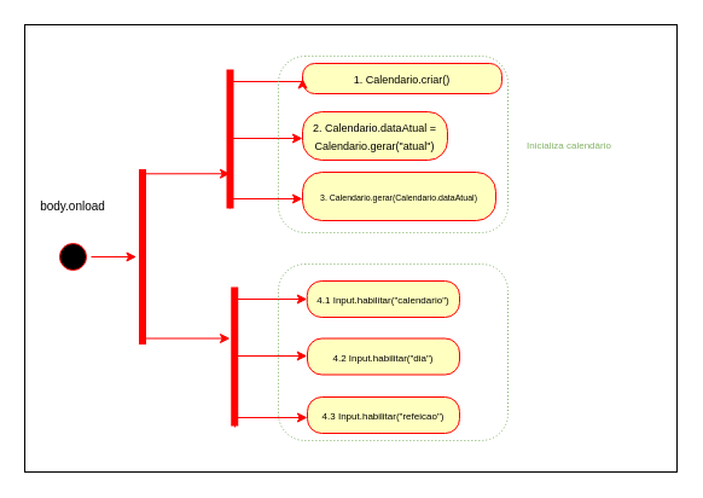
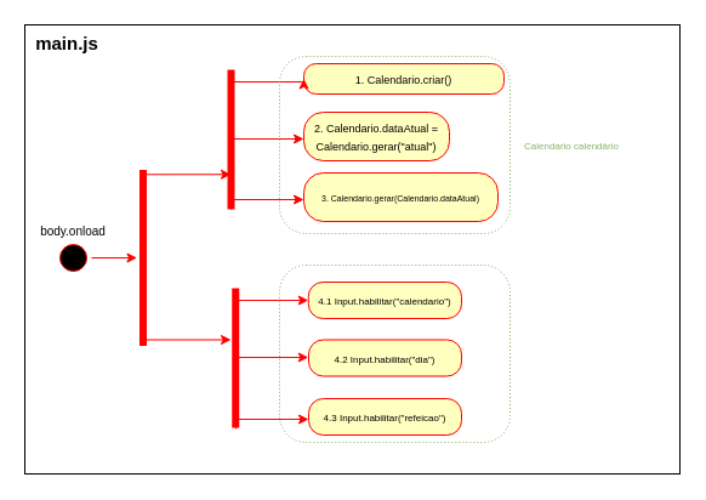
+ <mxCell id="26" value="&lt;font style=&quot;font-size: 15px;&quot;&gt;&lt;b&gt;main.js&lt;/b&gt;&lt;/font&gt;" style="text;html=1;strokeColor=none;fillColor=none;align=center;verticalAlign=middle;whiteSpace=wrap;rounded=0;shadow=0;" vertex="1" parent="1"><mxGeometry x="25" y="20" width="60" height="30" as="geometry" /></mxCell>
- <mxCell id="13" value="&lt;font color=&quot;#82b366&quot; style=&quot;font-size: 8px;&quot;&gt;Inicializa calendário&lt;/font&gt;" style="text;html=1;strokeColor=none;fillColor=none;align=center;verticalAlign=middle;whiteSpace=wrap;rounded=0;" vertex="1" parent="1"><mxGeometry x="416" y="104" width="110" height="30" as="geometry" /></mxCell>
+ <mxCell id="13" value="&lt;font color=&quot;#82b366&quot; style=&quot;font-size: 8px;&quot;&gt;Calendario calendário&lt;/font&gt;" style="text;html=1;strokeColor=none;fillColor=none;align=center;verticalAlign=middle;whiteSpace=wrap;rounded=0;" vertex="1" parent="1"><mxGeometry x="416" y="104" width="110" height="30" as="geometry" /></mxCell>
- <mxCell id="23" value="&lt;br&gt;&lt;font style=&quot;font-size: 10px;&quot;&gt;body.onload&lt;/font&gt;" style="text;html=1;strokeColor=none;fillColor=none;align=center;verticalAlign=middle;whiteSpace=wrap;rounded=0;" vertex="1" parent="1"><mxGeometry x="30" y="147" width="60" height="30" as="geometry" /></mxCell>
+ <mxCell id="23" value="&lt;br&gt;&lt;font style=&quot;font-size: 10px;&quot;&gt;body.onload&lt;/font&gt;" style="text;html=1;strokeColor=none;fillColor=none;align=center;verticalAlign=middle;whiteSpace=wrap;rounded=0;" vertex="1" parent="1"><mxGeometry x="30" y="167" width="60" height="30" as="geometry" /></mxCell>
